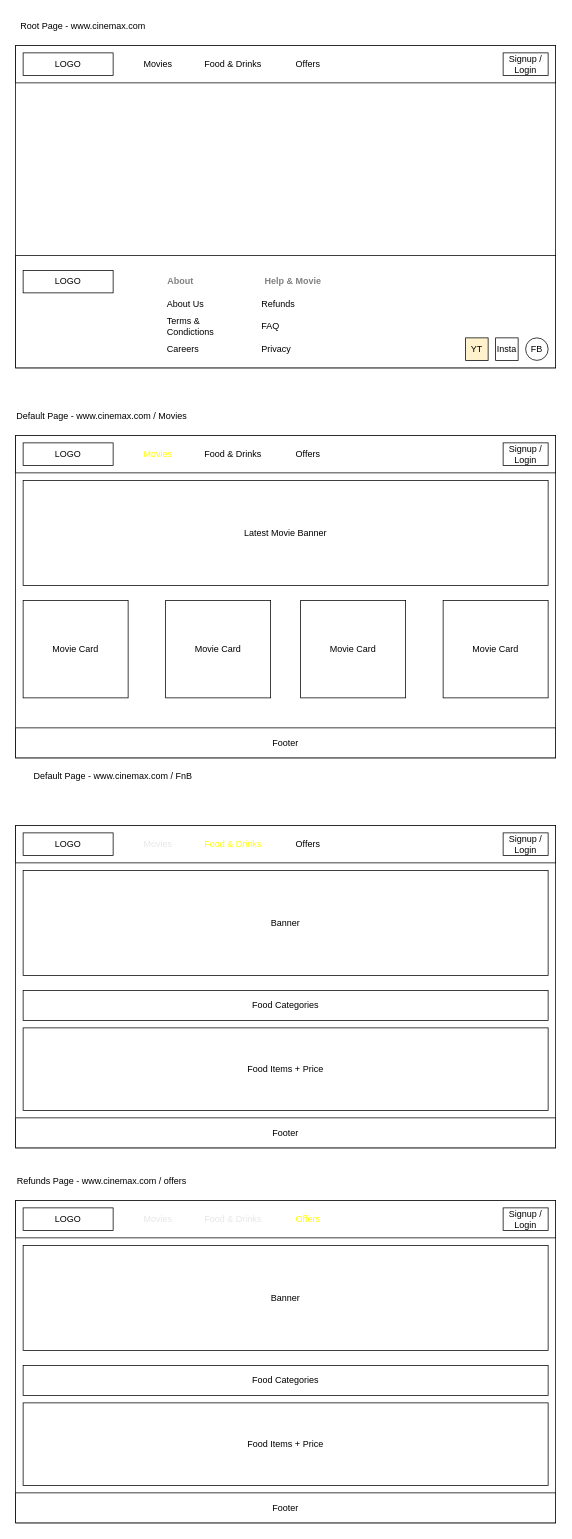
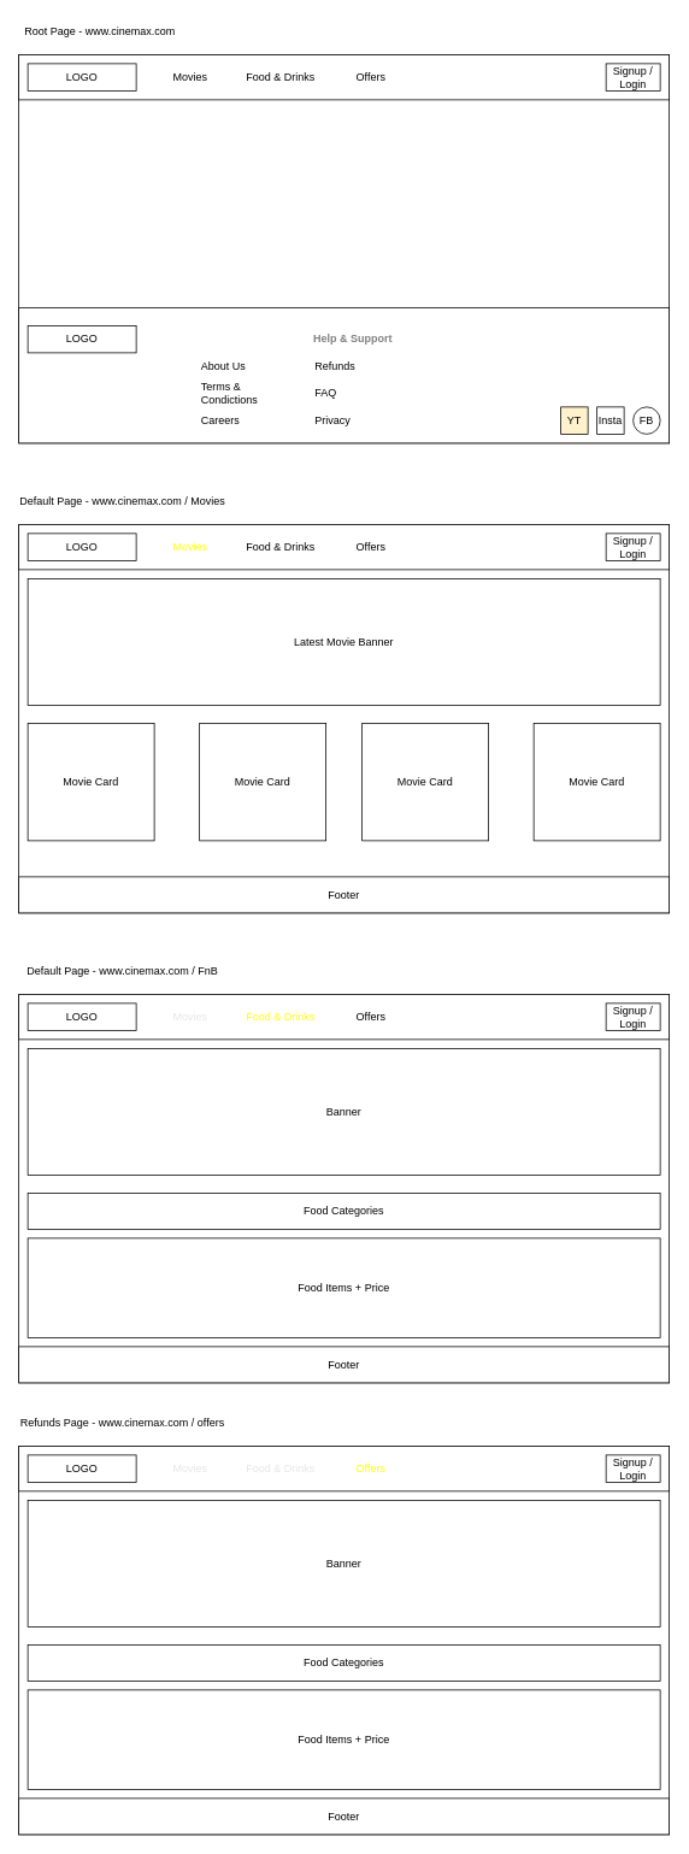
- <mxCell id="26" value="About" style="text;html=1;strokeColor=none;fillColor=none;align=center;verticalAlign=middle;whiteSpace=wrap;rounded=0;fontStyle=1;fontColor=#808080;" parent="1" vertex="1"><mxGeometry x="210" y="360" width="60" height="30" as="geometry" /></mxCell>
- <mxCell id="27" value="Help &amp;amp; Movie" style="text;html=1;strokeColor=none;fillColor=none;align=center;verticalAlign=middle;whiteSpace=wrap;rounded=0;fontStyle=1;fontColor=#808080;" parent="1" vertex="1"><mxGeometry x="340" y="360" width="100" height="30" as="geometry" /></mxCell>
+ <mxCell id="27" value="Help &amp;amp; Support" style="text;html=1;strokeColor=none;fillColor=none;align=center;verticalAlign=middle;whiteSpace=wrap;rounded=0;fontStyle=1;fontColor=#808080;" parent="1" vertex="1"><mxGeometry x="340" y="360" width="100" height="30" as="geometry" /></mxCell>
- <mxCell id="59" value="Default Page - www.cinemax.com / FnB" style="text;html=1;strokeColor=none;fillColor=none;align=center;verticalAlign=middle;whiteSpace=wrap;rounded=0;" vertex="1" parent="1"><mxGeometry x="35" y="1020" width="230" height="30" as="geometry" /></mxCell>
+ <mxCell id="59" value="Default Page - www.cinemax.com / FnB" style="text;html=1;strokeColor=none;fillColor=none;align=center;verticalAlign=middle;whiteSpace=wrap;rounded=0;" vertex="1" parent="1"><mxGeometry x="20" y="1060" width="230" height="30" as="geometry" /></mxCell>
